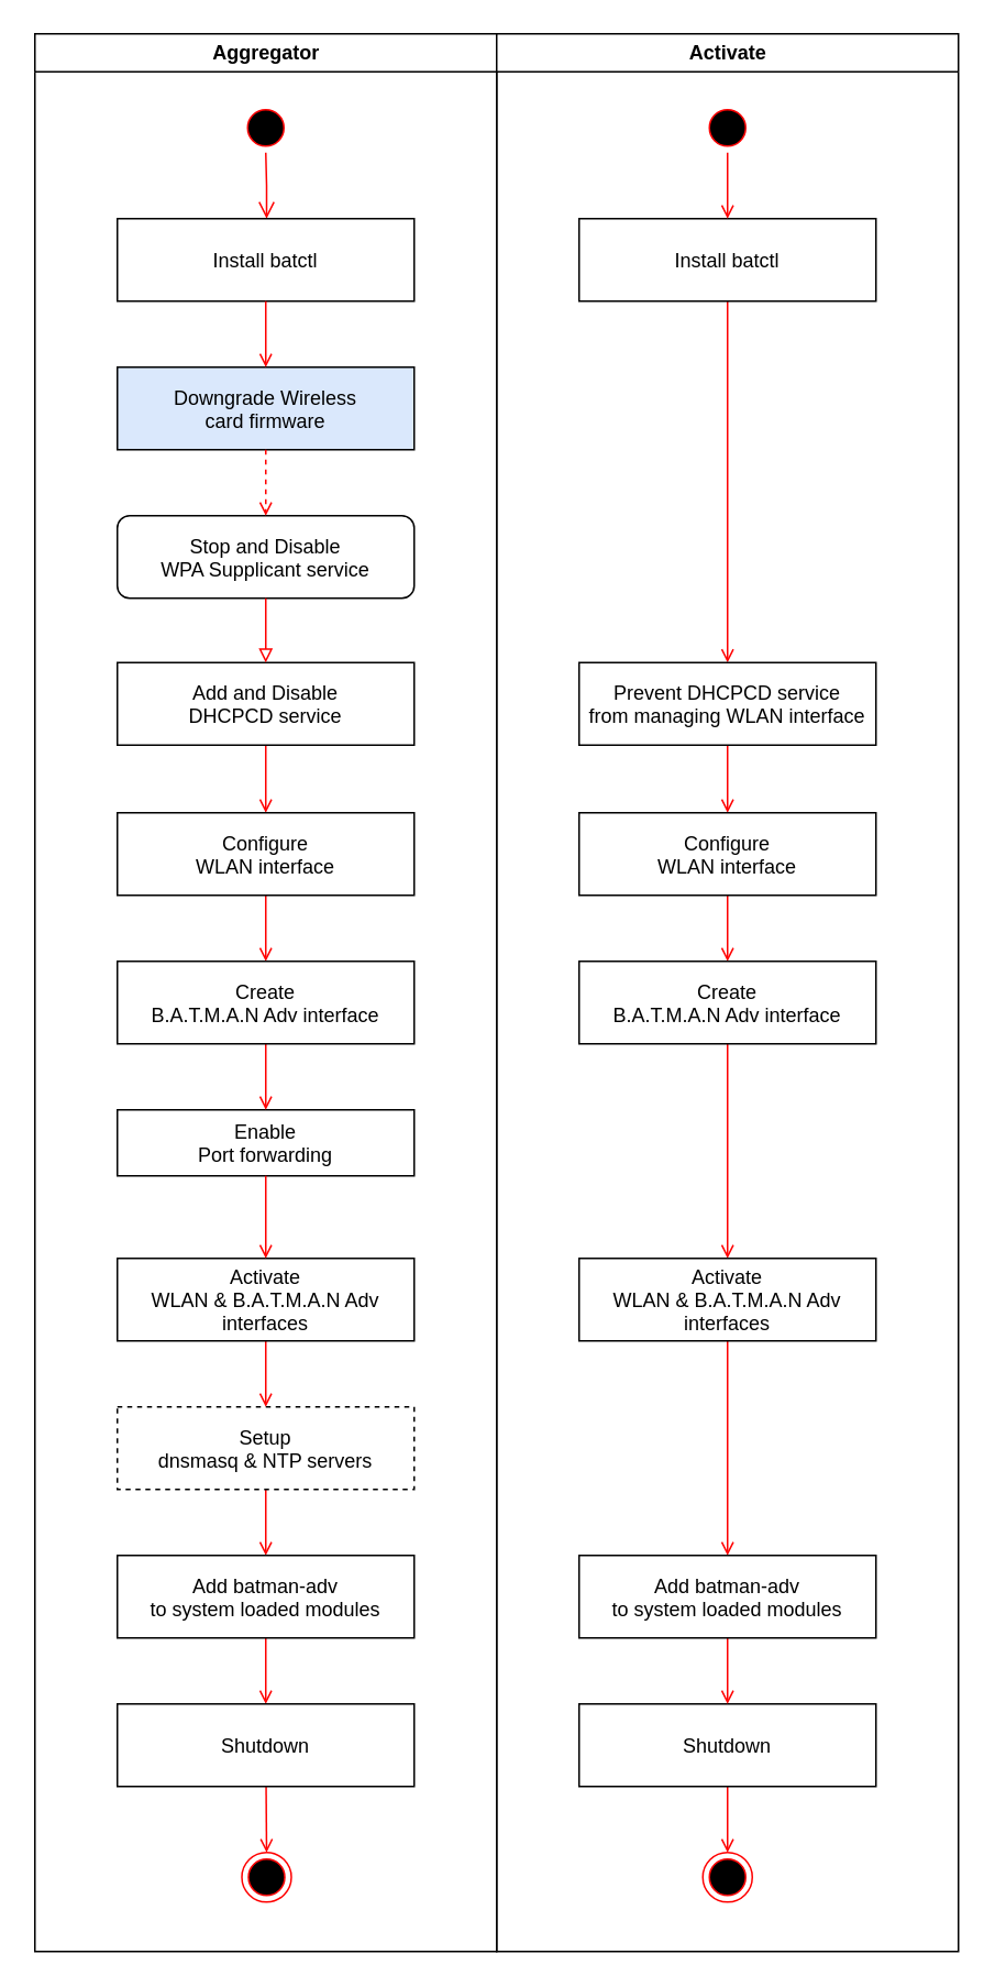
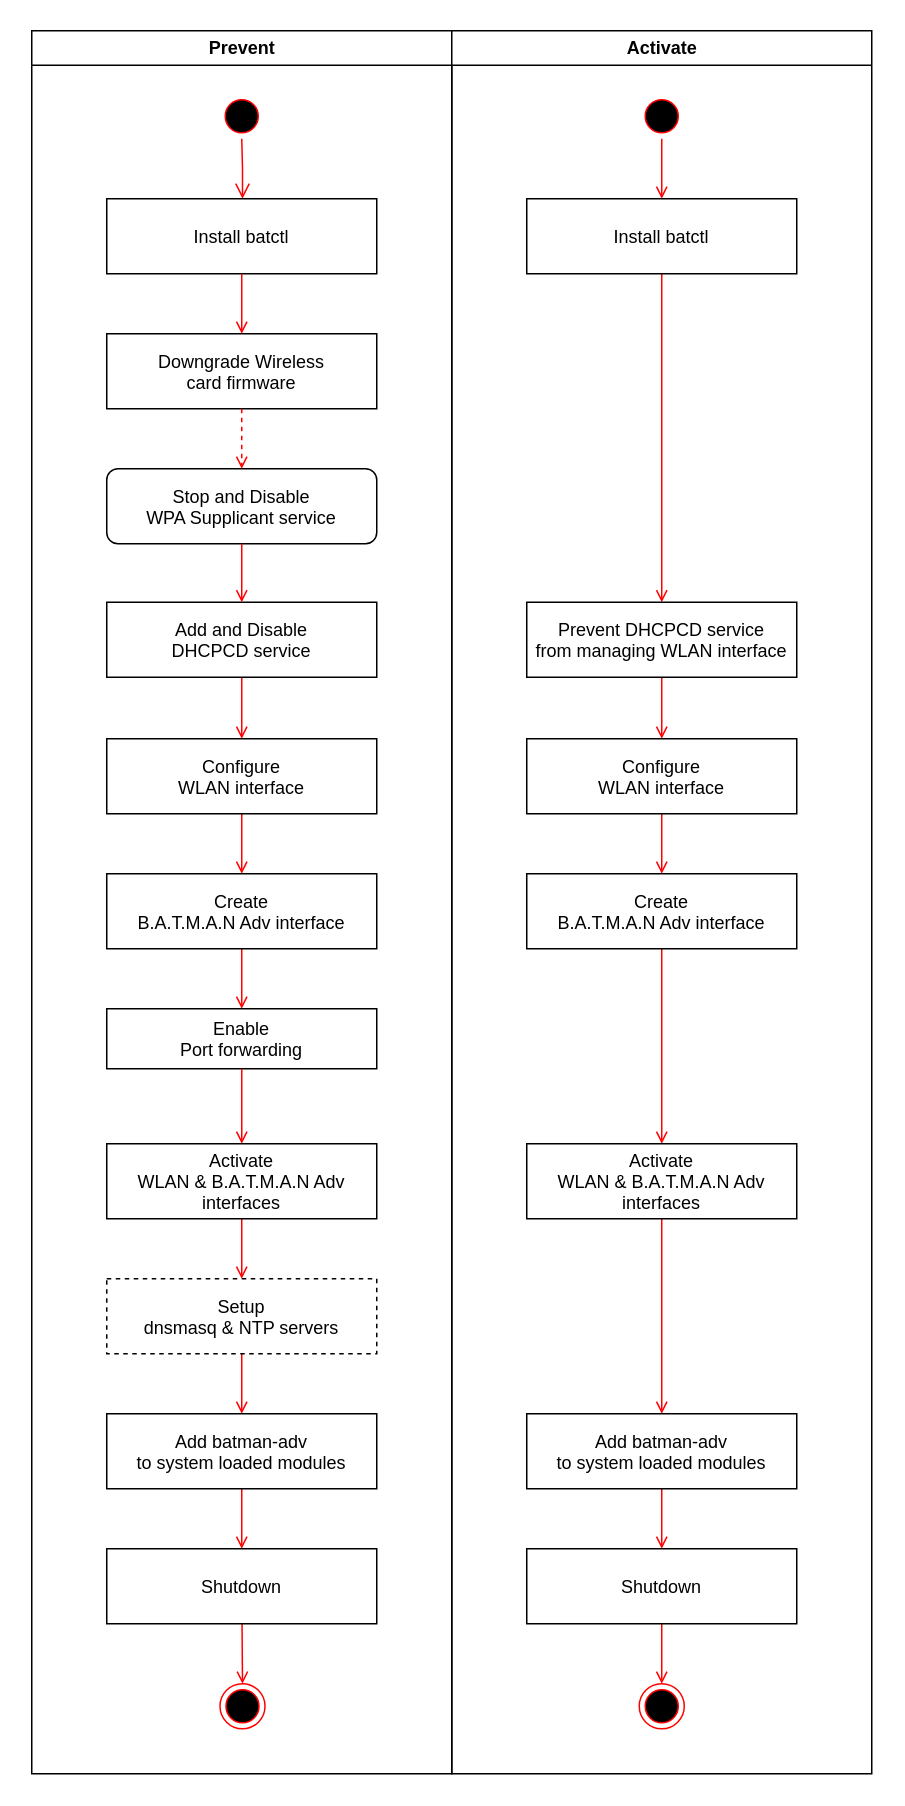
- <mxCell id="2" value="Aggregator" style="swimlane;whiteSpace=wrap" parent="1" vertex="1"><mxGeometry x="20.5" y="20" width="280" height="1162" as="geometry" /></mxCell>
+ <mxCell id="2" value="Prevent" style="swimlane;whiteSpace=wrap" parent="1" vertex="1"><mxGeometry x="20.5" y="20" width="280" height="1162" as="geometry" /></mxCell>
- <mxCell id="6" value="Downgrade Wireless&#10;card firmware" style="fillColor=#dae8fc;" parent="2" vertex="1"><mxGeometry x="50" y="202" width="180" height="50" as="geometry" /></mxCell>
+ <mxCell id="6" value="Downgrade Wireless&#10;card firmware" style="" parent="2" vertex="1"><mxGeometry x="50" y="202" width="180" height="50" as="geometry" /></mxCell>
- <mxCell id="31" style="edgeStyle=orthogonalEdgeStyle;rounded=0;orthogonalLoop=1;jettySize=auto;html=1;entryX=0.5;entryY=0;entryDx=0;entryDy=0;strokeColor=#FF0000;endArrow=block;endFill=0;" edge="1" parent="1" source="8" target="18"><mxGeometry relative="1" as="geometry" /></mxCell>
+ <mxCell id="31" style="edgeStyle=orthogonalEdgeStyle;rounded=0;orthogonalLoop=1;jettySize=auto;html=1;entryX=0.5;entryY=0;entryDx=0;entryDy=0;strokeColor=#FF0000;endArrow=open;endFill=0;" edge="1" parent="1" source="8" target="18"><mxGeometry relative="1" as="geometry" /></mxCell>
